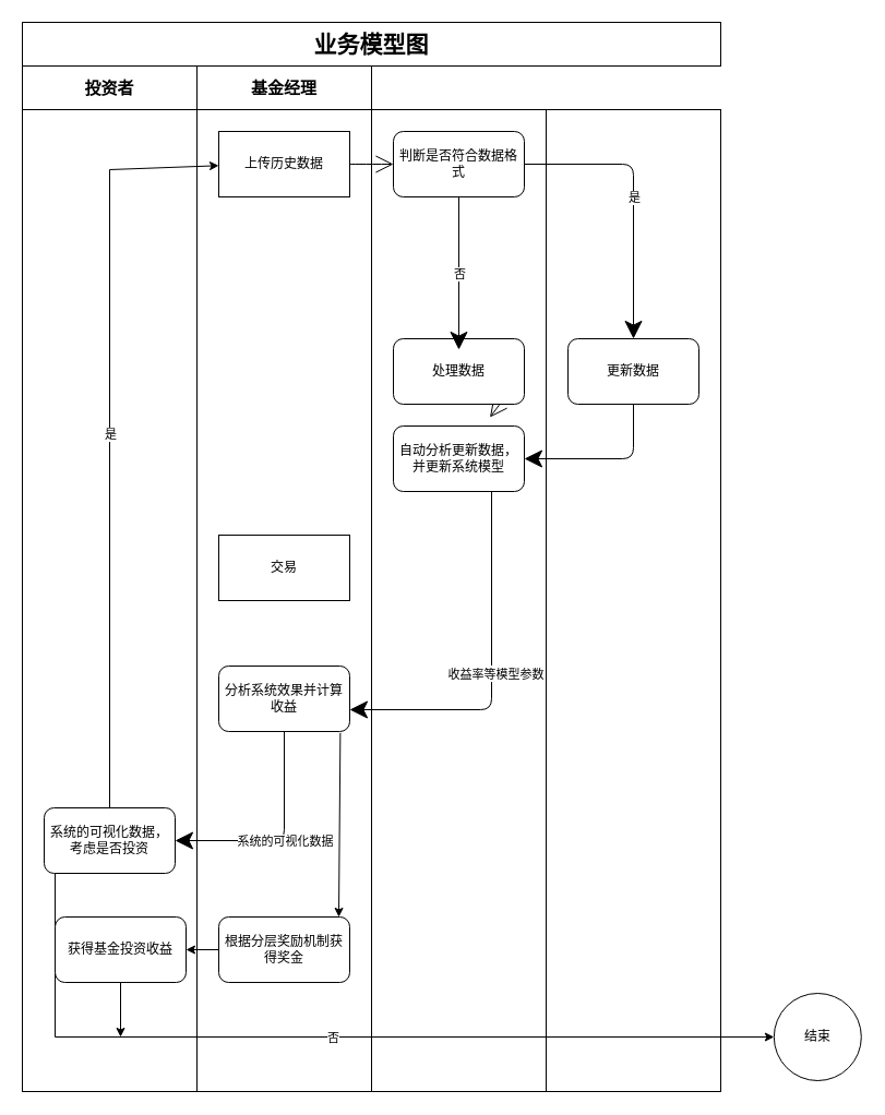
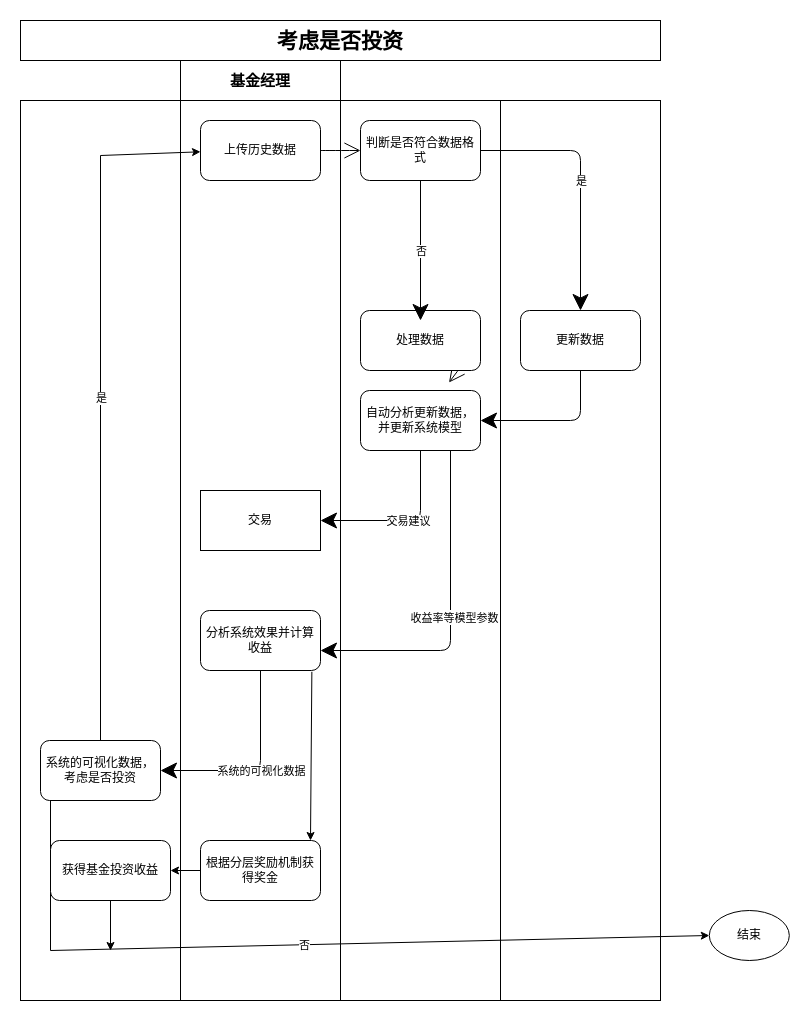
- <mxCell id="2" value="&lt;b&gt;&lt;font style=&quot;font-size: 21px&quot;&gt;业务模型图&lt;/font&gt;&lt;/b&gt;" style="rounded=0;whiteSpace=wrap;html=1;hachureGap=4;pointerEvents=0;" parent="1" vertex="1"><mxGeometry x="20" y="20" width="640" height="40" as="geometry" /></mxCell>
+ <mxCell id="2" value="&lt;b&gt;&lt;font style=&quot;font-size: 21px&quot;&gt;考虑是否投资&lt;/font&gt;&lt;/b&gt;" style="rounded=0;whiteSpace=wrap;html=1;hachureGap=4;pointerEvents=0;" parent="1" vertex="1"><mxGeometry x="20" y="20" width="640" height="40" as="geometry" /></mxCell>
- <mxCell id="3" value="&lt;b&gt;&lt;font style=&quot;font-size: 15px&quot;&gt;投资者&lt;/font&gt;&lt;/b&gt;" style="rounded=0;whiteSpace=wrap;html=1;hachureGap=4;pointerEvents=0;" parent="1" vertex="1"><mxGeometry x="20" y="60" width="160" height="40" as="geometry" /></mxCell>
- <mxCell id="10" value="上传历史数据" style="whiteSpace=wrap;html=1;hachureGap=4;pointerEvents=0;rounded=0;" parent="1" vertex="1"><mxGeometry x="200" y="120" width="120" height="60" as="geometry" /></mxCell>
+ <mxCell id="10" value="上传历史数据" style="rounded=1;whiteSpace=wrap;html=1;hachureGap=4;pointerEvents=0;" parent="1" vertex="1"><mxGeometry x="200" y="120" width="120" height="60" as="geometry" /></mxCell>
+ <mxCell id="15" value="" style="endArrow=classic;html=1;startSize=14;endSize=14;sourcePerimeterSpacing=8;targetPerimeterSpacing=8;exitX=0.5;exitY=1;exitDx=0;exitDy=0;entryX=1;entryY=0.5;entryDx=0;entryDy=0;" parent="1" source="12" target="14" edge="1"><mxGeometry relative="1" as="geometry"><mxPoint x="320" y="730" as="sourcePoint" /><mxPoint x="420" y="730" as="targetPoint" /><Array as="points"><mxPoint x="420" y="520" /></Array></mxGeometry></mxCell>
+ <mxCell id="16" value="Label" style="edgeLabel;resizable=0;html=1;align=center;verticalAlign=middle;" parent="15" connectable="0" vertex="1"><mxGeometry relative="1" as="geometry" /></mxCell>
+ <mxCell id="17" value="交易建议" style="edgeLabel;html=1;align=center;verticalAlign=middle;resizable=0;points=[];" parent="15" vertex="1" connectable="0"><mxGeometry x="-0.024" relative="1" as="geometry"><mxPoint as="offset" /></mxGeometry></mxCell>
- <mxCell id="33" value="结束" style="ellipse;whiteSpace=wrap;html=1;aspect=fixed;hachureGap=4;pointerEvents=0;" parent="1" vertex="1"><mxGeometry x="708.82" y="910" width="80" height="80" as="geometry" /></mxCell>
+ <mxCell id="33" value="结束" style="ellipse;whiteSpace=wrap;html=1;aspect=fixed;hachureGap=4;pointerEvents=0;" parent="1" vertex="1"><mxGeometry x="708.82" y="910" width="80" height="50" as="geometry" /></mxCell>
